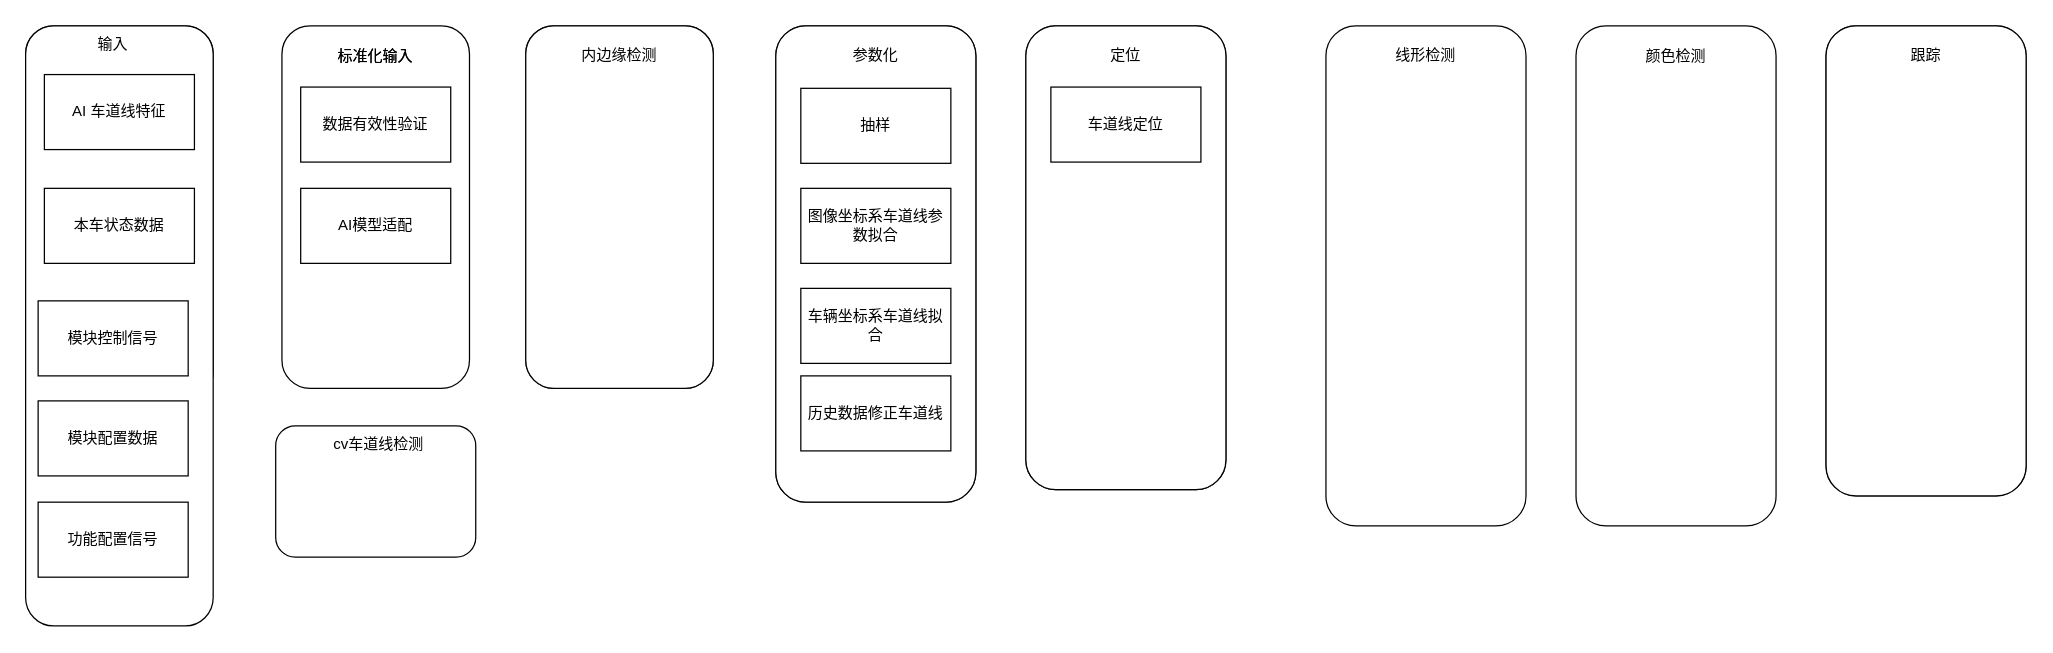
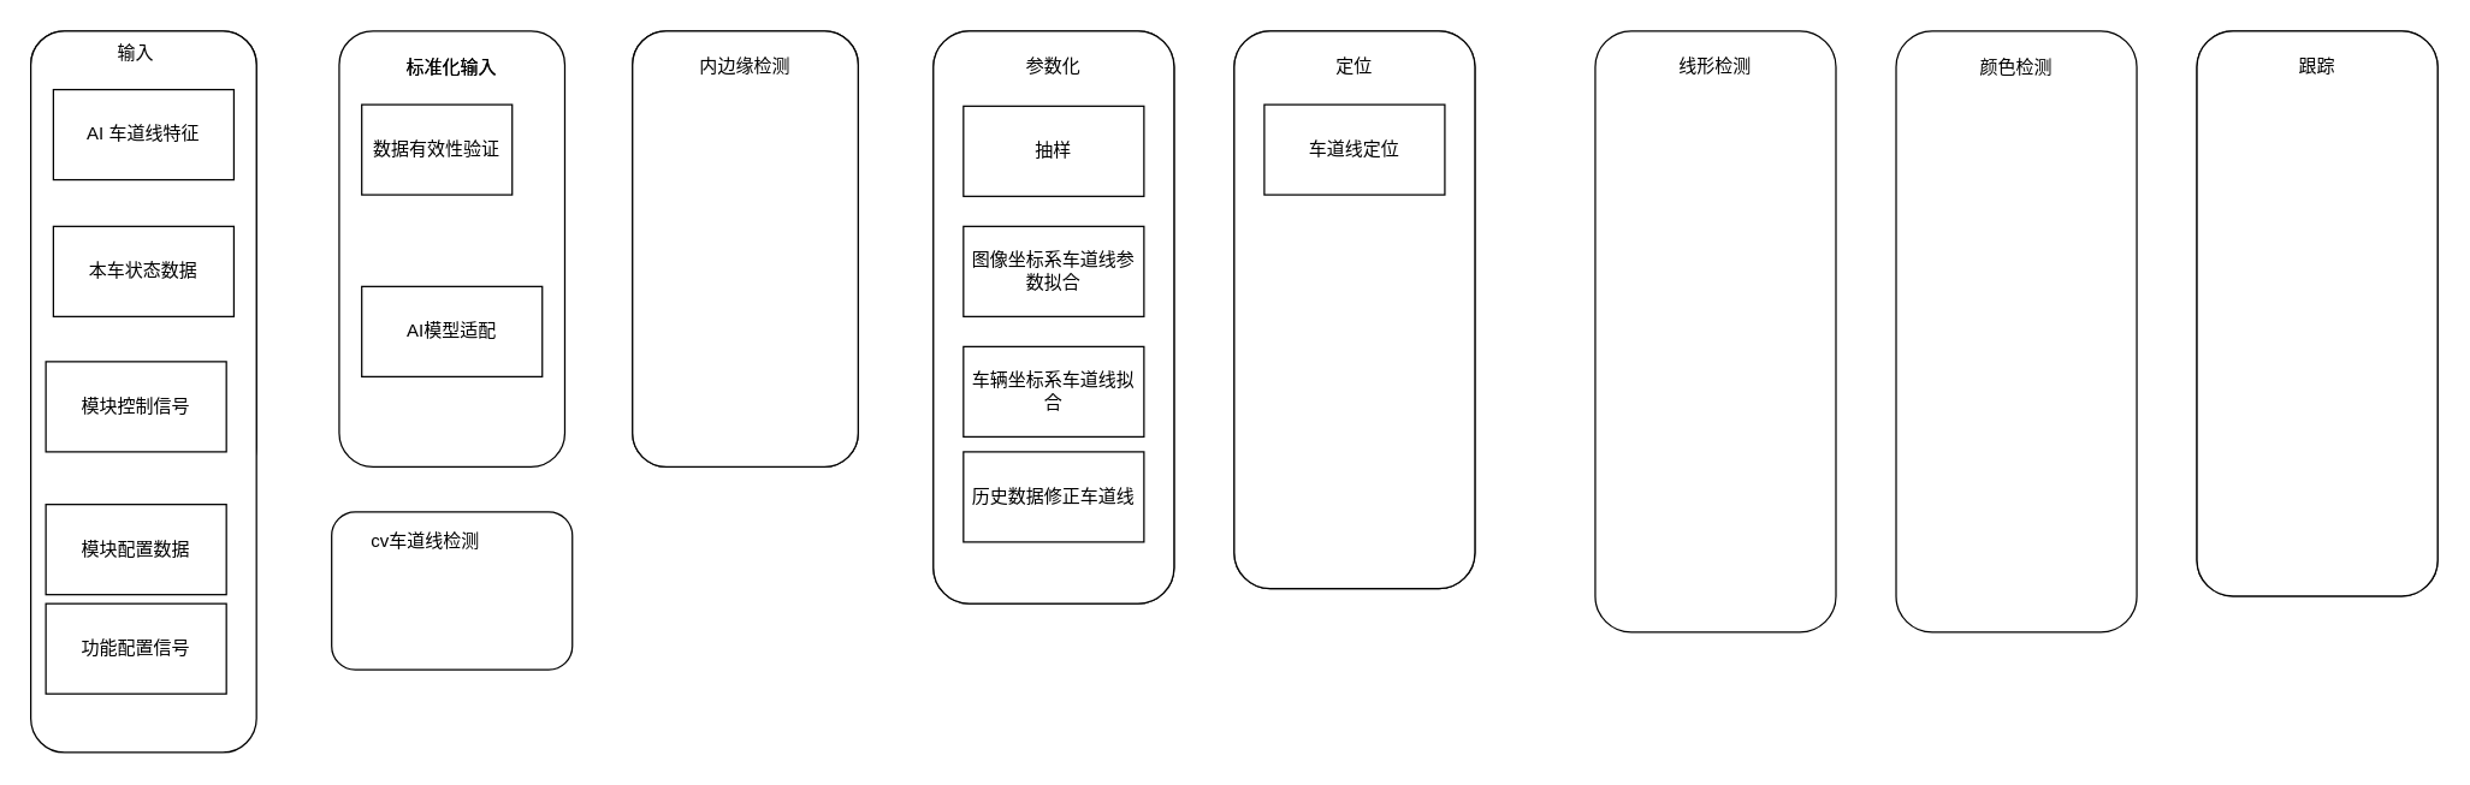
- <mxCell id="18" value="数据有效性验证" style="rounded=0;whiteSpace=wrap;html=1;" parent="1" vertex="1"><mxGeometry x="240" y="69" width="120" height="60" as="geometry" /></mxCell>
+ <mxCell id="18" value="数据有效性验证" style="rounded=0;whiteSpace=wrap;html=1;" parent="1" vertex="1"><mxGeometry x="240" y="69" width="100" height="60" as="geometry" /></mxCell>
- <mxCell id="8" value="AI模型适配" style="rounded=0;whiteSpace=wrap;html=1;" parent="1" vertex="1"><mxGeometry x="240" y="150" width="120" height="60" as="geometry" /></mxCell>
+ <mxCell id="8" value="AI模型适配" style="rounded=0;whiteSpace=wrap;html=1;" parent="1" vertex="1"><mxGeometry x="240" y="190" width="120" height="60" as="geometry" /></mxCell>
- <mxCell id="48" value="模块配置数据" style="rounded=0;whiteSpace=wrap;html=1;" vertex="1" parent="1"><mxGeometry x="30" y="320" width="120" height="60" as="geometry" /></mxCell>
+ <mxCell id="48" value="模块配置数据" style="rounded=0;whiteSpace=wrap;html=1;" vertex="1" parent="1"><mxGeometry x="30" y="335" width="120" height="60" as="geometry" /></mxCell>
- <mxCell id="46" value="cv车道线检测" style="text;html=1;strokeColor=none;fillColor=none;align=center;verticalAlign=middle;whiteSpace=wrap;rounded=0;" vertex="1" parent="1"><mxGeometry x="260" y="340" width="85" height="30" as="geometry" /></mxCell>
+ <mxCell id="46" value="cv车道线检测" style="text;html=1;strokeColor=none;fillColor=none;align=center;verticalAlign=middle;whiteSpace=wrap;rounded=0;" vertex="1" parent="1"><mxGeometry x="240" y="345" width="85" height="30" as="geometry" /></mxCell>
